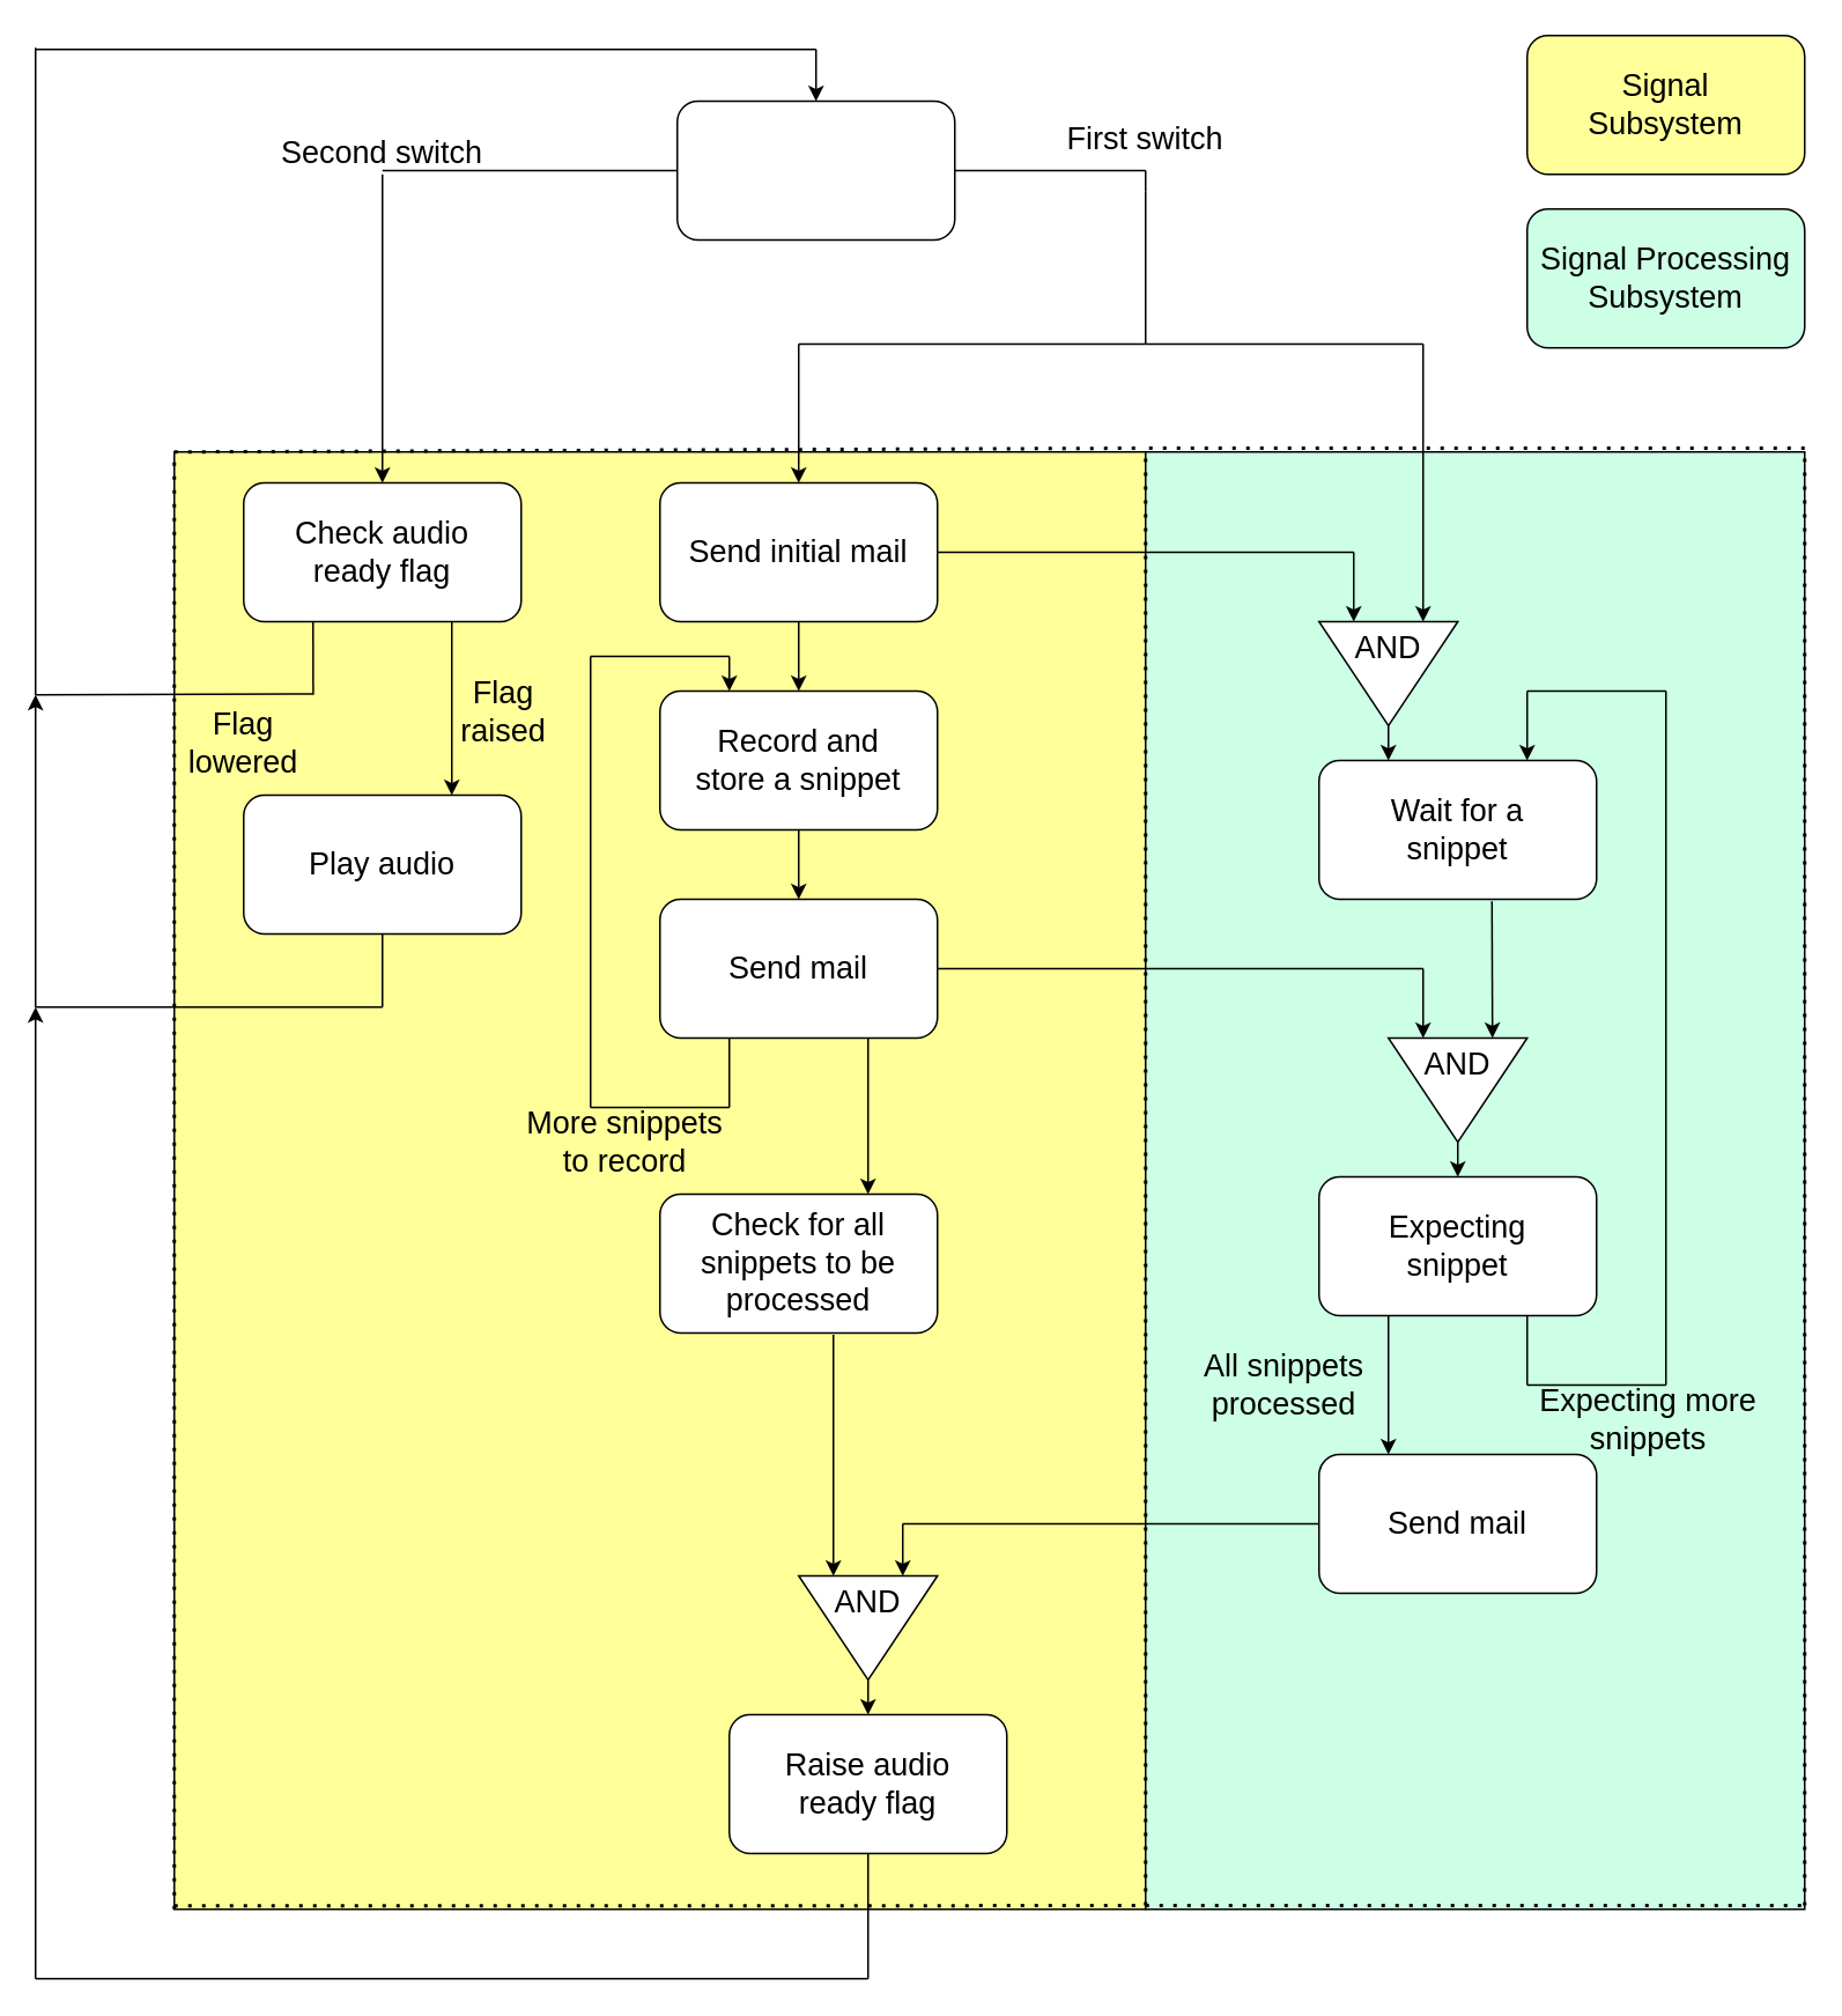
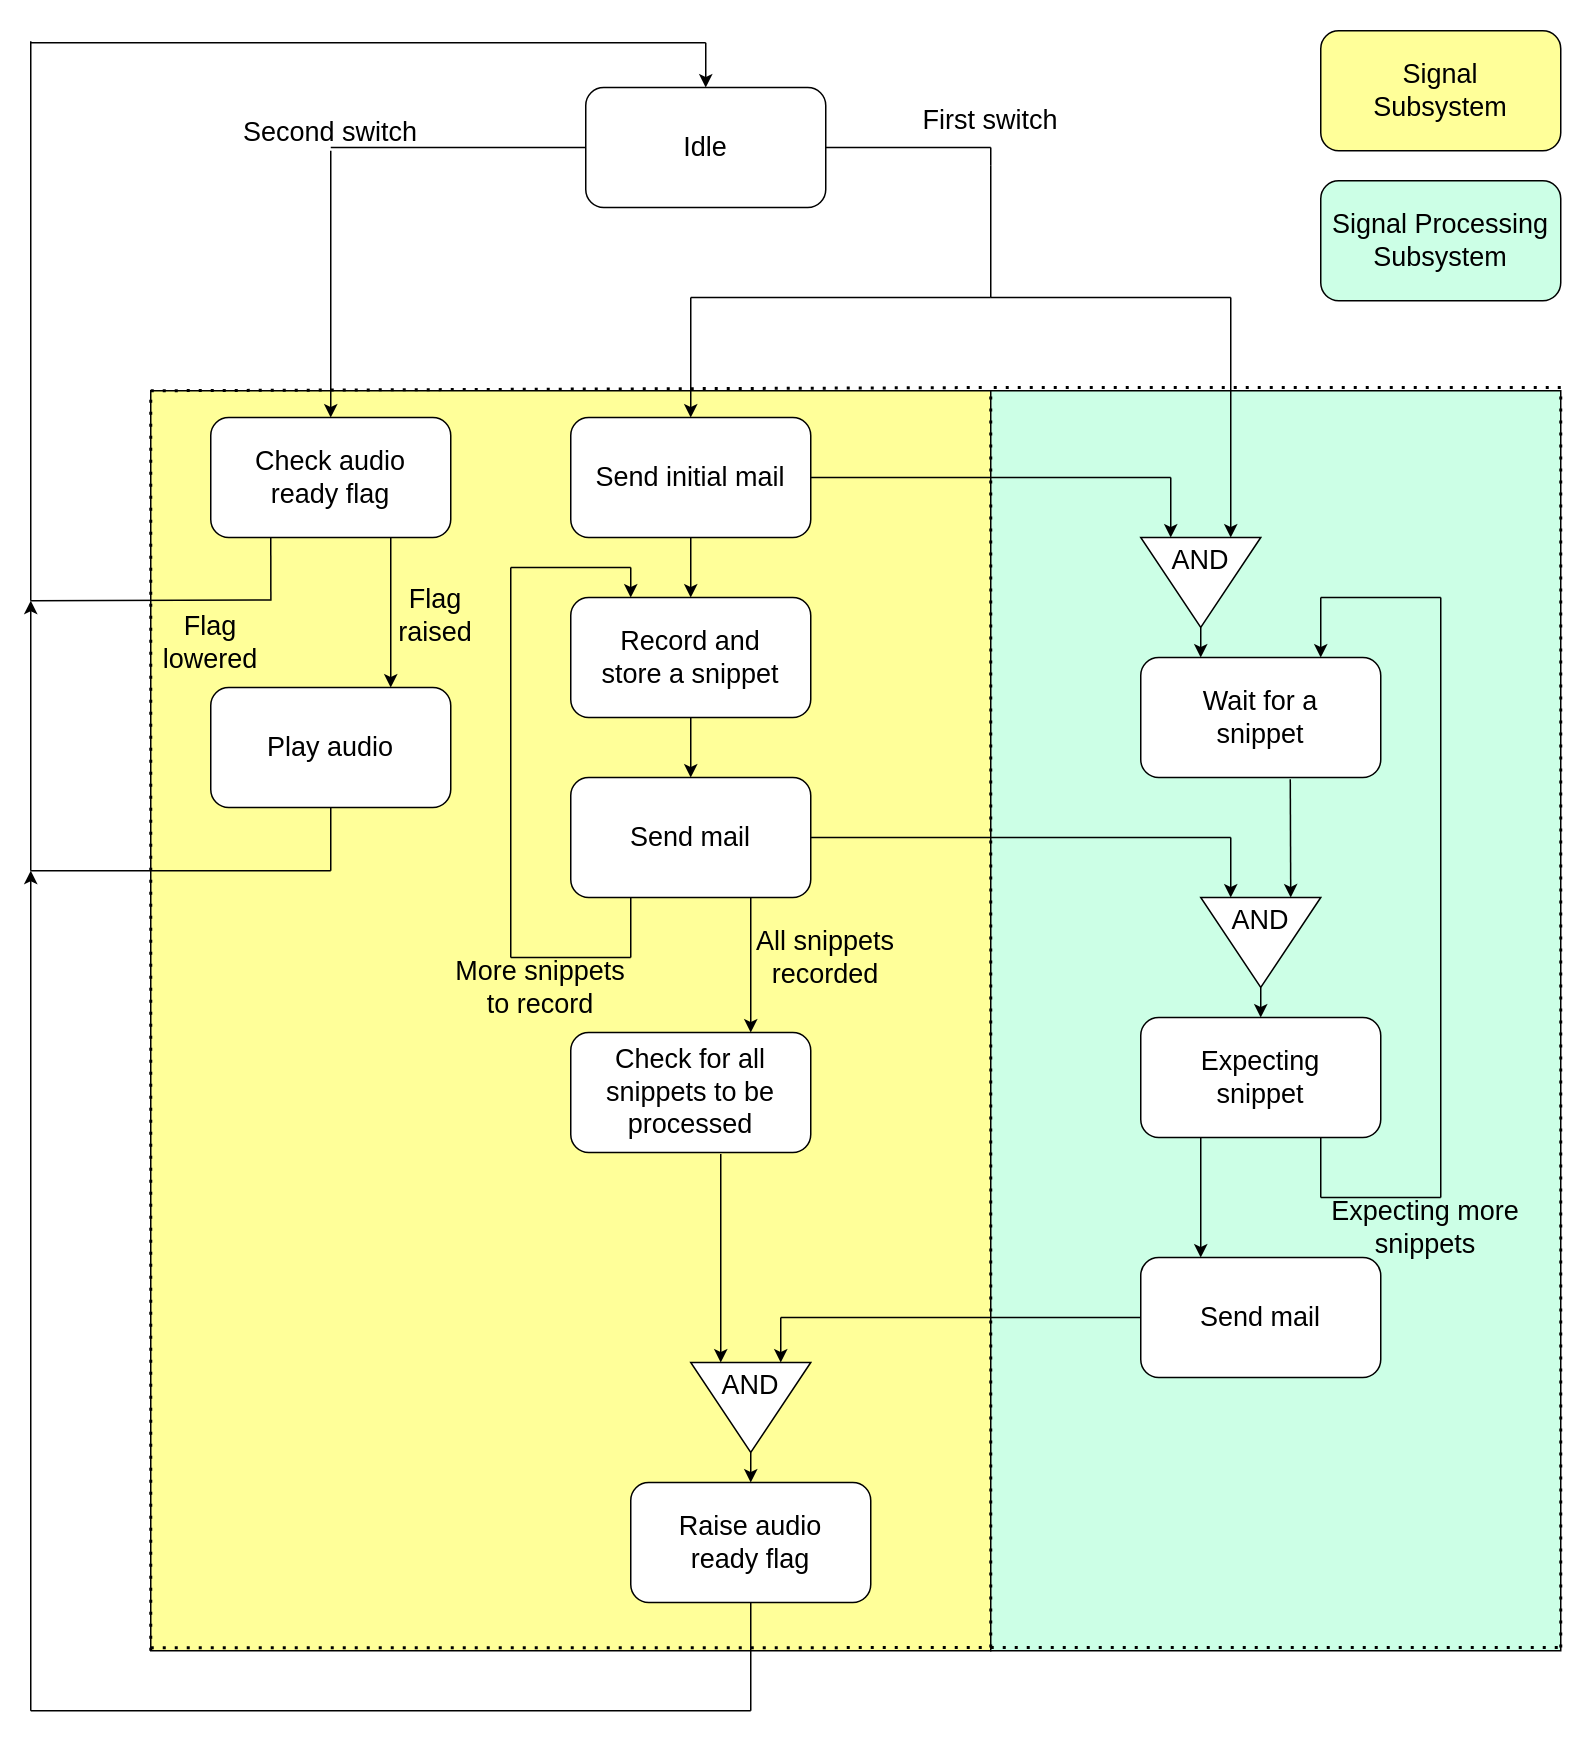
+ <mxCell id="6" value="&lt;font style=&quot;font-size: 18px;&quot;&gt;Idle&lt;/font&gt;" style="text;html=1;strokeColor=none;fillColor=none;align=center;verticalAlign=middle;whiteSpace=wrap;rounded=0;" vertex="1" parent="1"><mxGeometry x="400" y="67.83" width="140" height="60" as="geometry" /></mxCell>
+ <mxCell id="62" value="&lt;font style=&quot;font-size: 18px;&quot;&gt;All snippets recorded&lt;/font&gt;" style="text;html=1;strokeColor=none;fillColor=none;align=center;verticalAlign=middle;whiteSpace=wrap;rounded=0;" vertex="1" parent="1"><mxGeometry x="480" y="607.83" width="140" height="60" as="geometry" /></mxCell>
- <mxCell id="33" value="&lt;font style=&quot;font-size: 18px;&quot;&gt;All snippets processed&lt;/font&gt;" style="text;html=1;strokeColor=none;fillColor=none;align=center;verticalAlign=middle;whiteSpace=wrap;rounded=0;" vertex="1" parent="1"><mxGeometry x="670" y="767.83" width="140" height="60" as="geometry" /></mxCell>
